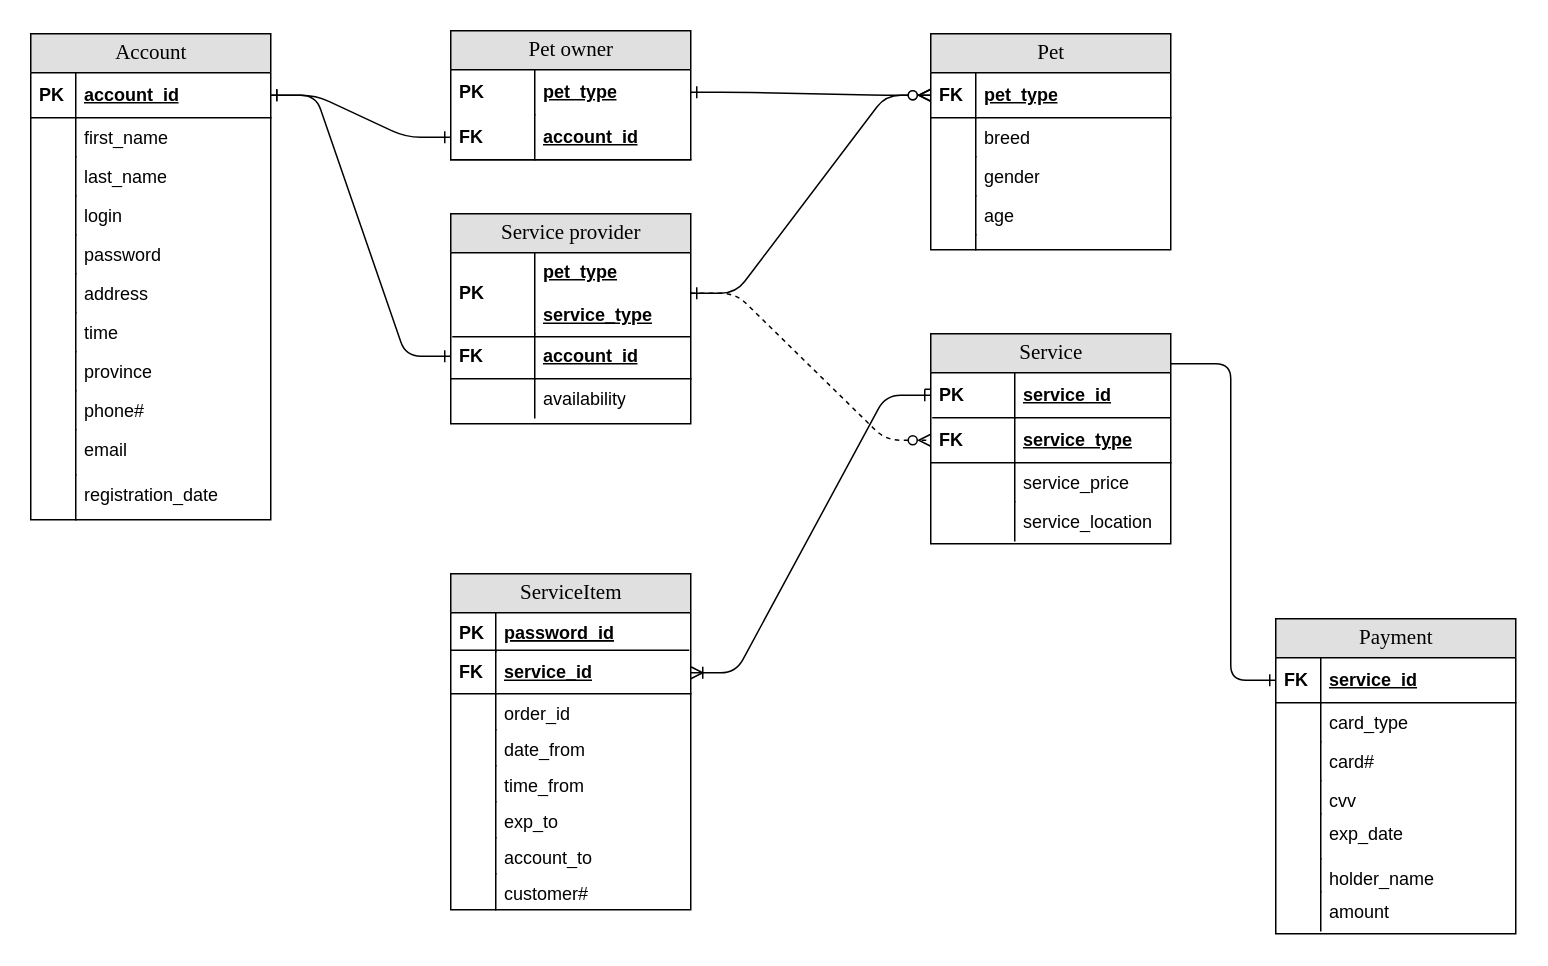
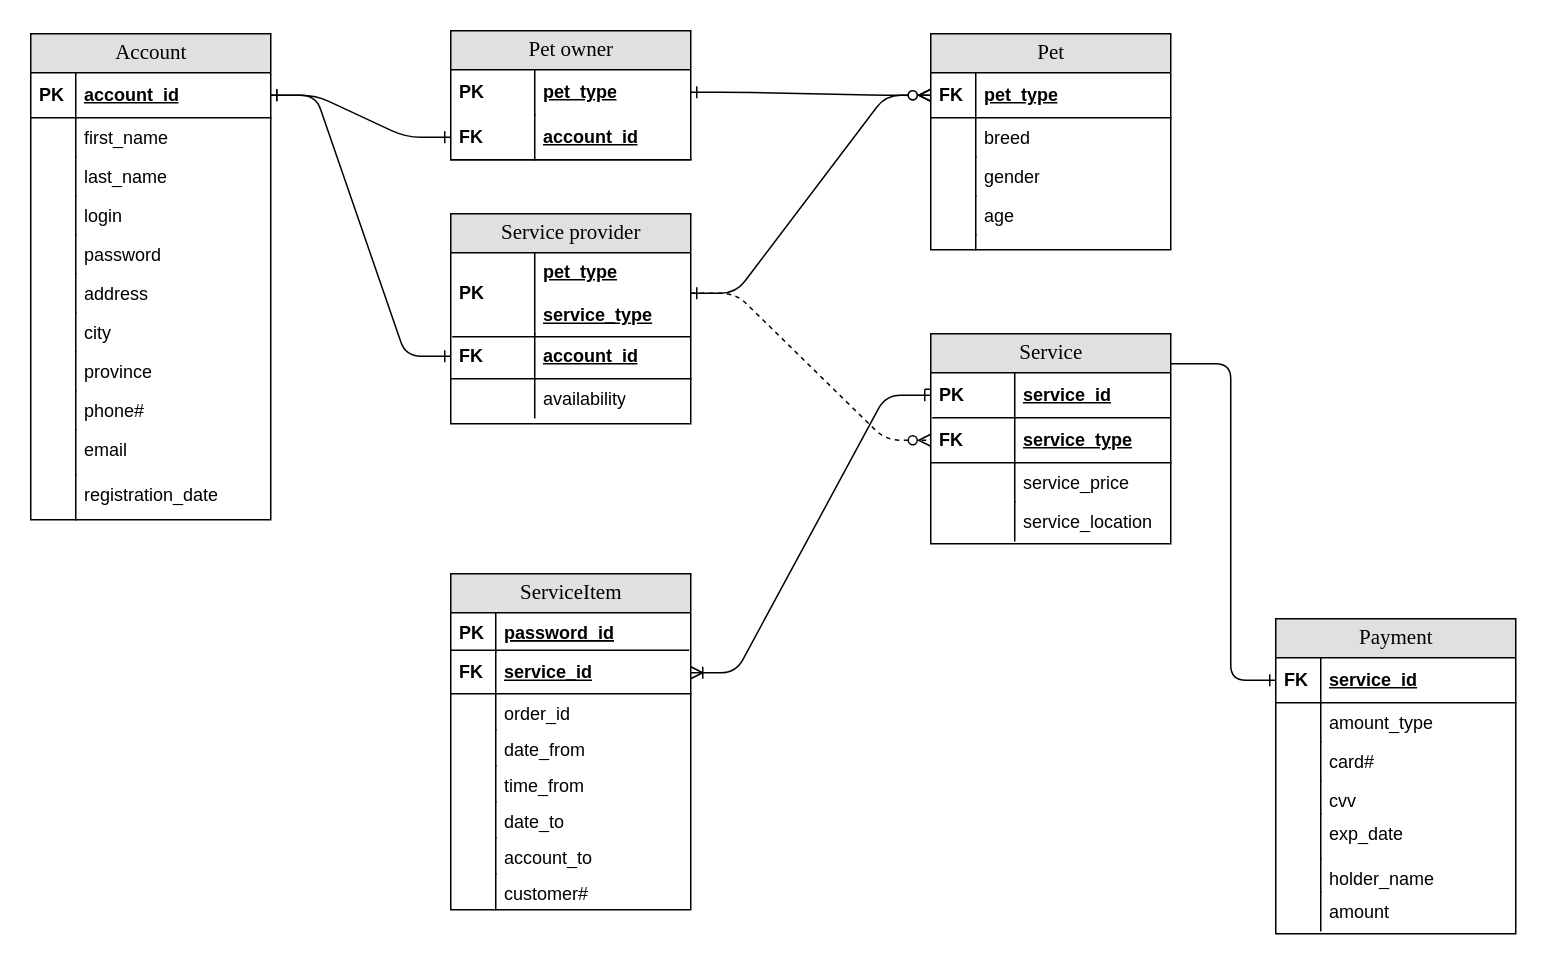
- <mxCell id="37" value="time" style="shape=partialRectangle;top=0;left=0;right=0;bottom=0;html=1;align=left;verticalAlign=top;fillColor=none;spacingLeft=34;spacingRight=4;whiteSpace=wrap;overflow=hidden;rotatable=0;points=[[0,0.5],[1,0.5]];portConstraint=eastwest;dropTarget=0;" parent="24" vertex="1"><mxGeometry y="186" width="160" height="26" as="geometry" /></mxCell>
+ <mxCell id="37" value="city" style="shape=partialRectangle;top=0;left=0;right=0;bottom=0;html=1;align=left;verticalAlign=top;fillColor=none;spacingLeft=34;spacingRight=4;whiteSpace=wrap;overflow=hidden;rotatable=0;points=[[0,0.5],[1,0.5]];portConstraint=eastwest;dropTarget=0;" parent="24" vertex="1"><mxGeometry y="186" width="160" height="26" as="geometry" /></mxCell>
- <mxCell id="11" value="card_type" style="shape=partialRectangle;top=0;left=0;right=0;bottom=0;html=1;align=left;verticalAlign=top;fillColor=none;spacingLeft=34;spacingRight=4;whiteSpace=wrap;overflow=hidden;rotatable=0;points=[[0,0.5],[1,0.5]];portConstraint=eastwest;dropTarget=0;" parent="8" vertex="1"><mxGeometry y="56" width="160" height="26" as="geometry" /></mxCell>
+ <mxCell id="11" value="amount_type" style="shape=partialRectangle;top=0;left=0;right=0;bottom=0;html=1;align=left;verticalAlign=top;fillColor=none;spacingLeft=34;spacingRight=4;whiteSpace=wrap;overflow=hidden;rotatable=0;points=[[0,0.5],[1,0.5]];portConstraint=eastwest;dropTarget=0;" parent="8" vertex="1"><mxGeometry y="56" width="160" height="26" as="geometry" /></mxCell>
- <mxCell id="83" value="exp_to" style="shape=partialRectangle;top=0;left=0;right=0;bottom=0;html=1;align=left;verticalAlign=top;fillColor=none;spacingLeft=34;spacingRight=4;whiteSpace=wrap;overflow=hidden;rotatable=0;points=[[0,0.5],[1,0.5]];portConstraint=eastwest;dropTarget=0;" parent="71" vertex="1"><mxGeometry y="152" width="160" height="24" as="geometry" /></mxCell>
+ <mxCell id="83" value="date_to" style="shape=partialRectangle;top=0;left=0;right=0;bottom=0;html=1;align=left;verticalAlign=top;fillColor=none;spacingLeft=34;spacingRight=4;whiteSpace=wrap;overflow=hidden;rotatable=0;points=[[0,0.5],[1,0.5]];portConstraint=eastwest;dropTarget=0;" parent="71" vertex="1"><mxGeometry y="152" width="160" height="24" as="geometry" /></mxCell>
